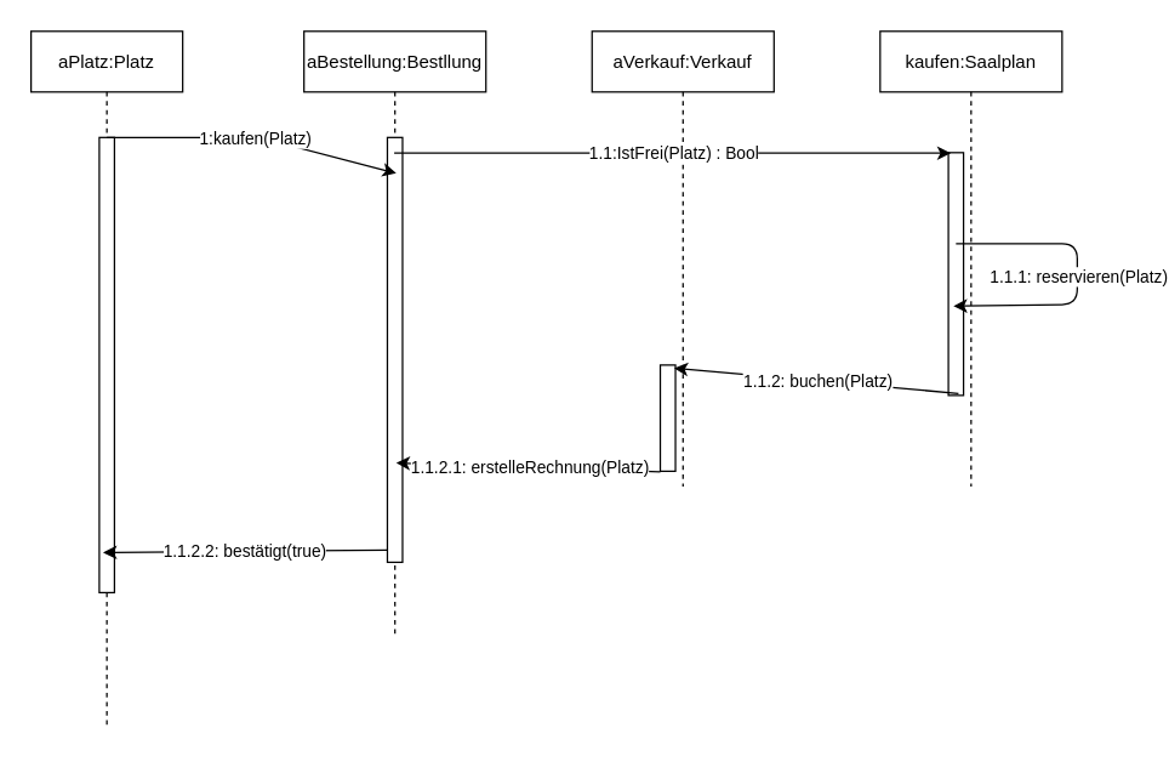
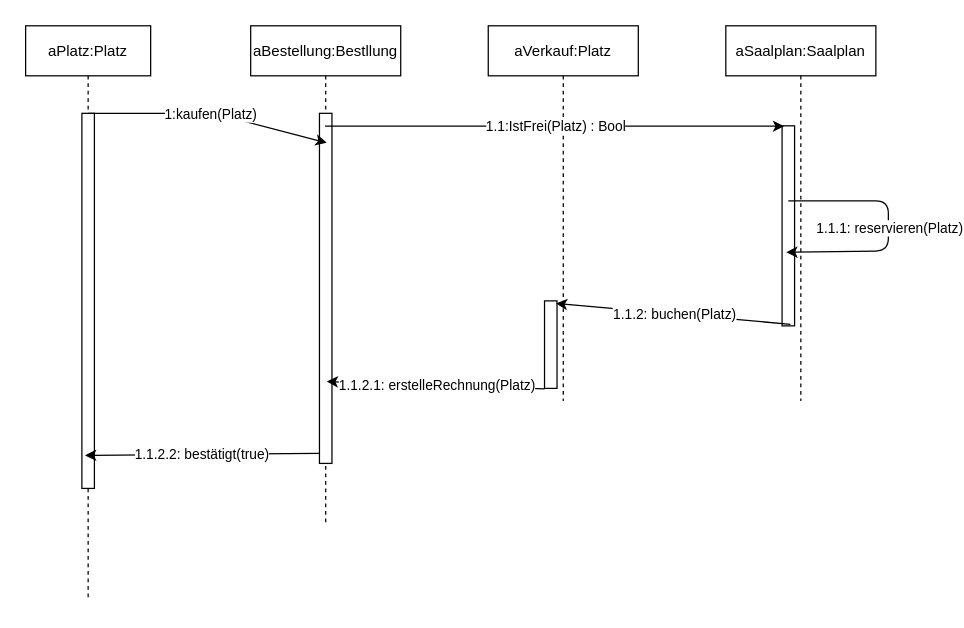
- <mxCell id="6" value="aVerkauf:Verkauf" style="shape=umlLifeline;perimeter=lifelinePerimeter;container=1;collapsible=0;recursiveResize=0;rounded=0;shadow=0;strokeWidth=1;" vertex="1" parent="1"><mxGeometry x="390" y="20" width="120" height="300" as="geometry" /></mxCell>
+ <mxCell id="6" value="aVerkauf:Platz" style="shape=umlLifeline;perimeter=lifelinePerimeter;container=1;collapsible=0;recursiveResize=0;rounded=0;shadow=0;strokeWidth=1;" vertex="1" parent="1"><mxGeometry x="390" y="20" width="120" height="300" as="geometry" /></mxCell>
- <mxCell id="8" value="kaufen:Saalplan" style="shape=umlLifeline;perimeter=lifelinePerimeter;container=1;collapsible=0;recursiveResize=0;rounded=0;shadow=0;strokeWidth=1;" vertex="1" parent="1"><mxGeometry x="580" y="20" width="120" height="300" as="geometry" /></mxCell>
+ <mxCell id="8" value="aSaalplan:Saalplan" style="shape=umlLifeline;perimeter=lifelinePerimeter;container=1;collapsible=0;recursiveResize=0;rounded=0;shadow=0;strokeWidth=1;" vertex="1" parent="1"><mxGeometry x="580" y="20" width="120" height="300" as="geometry" /></mxCell>
